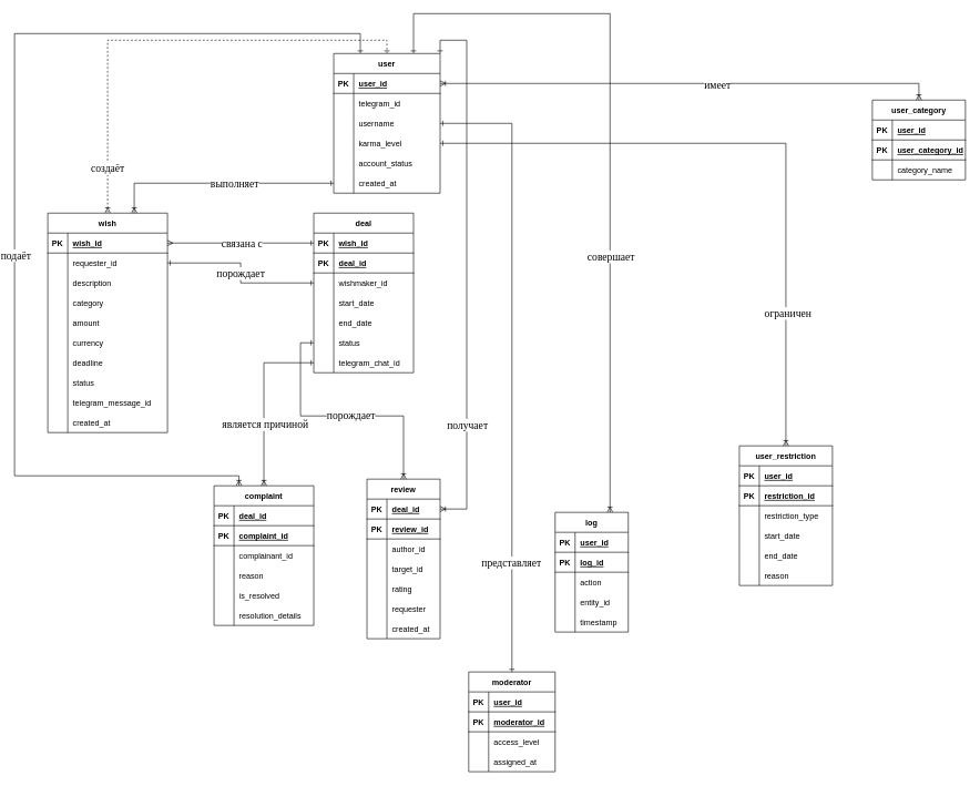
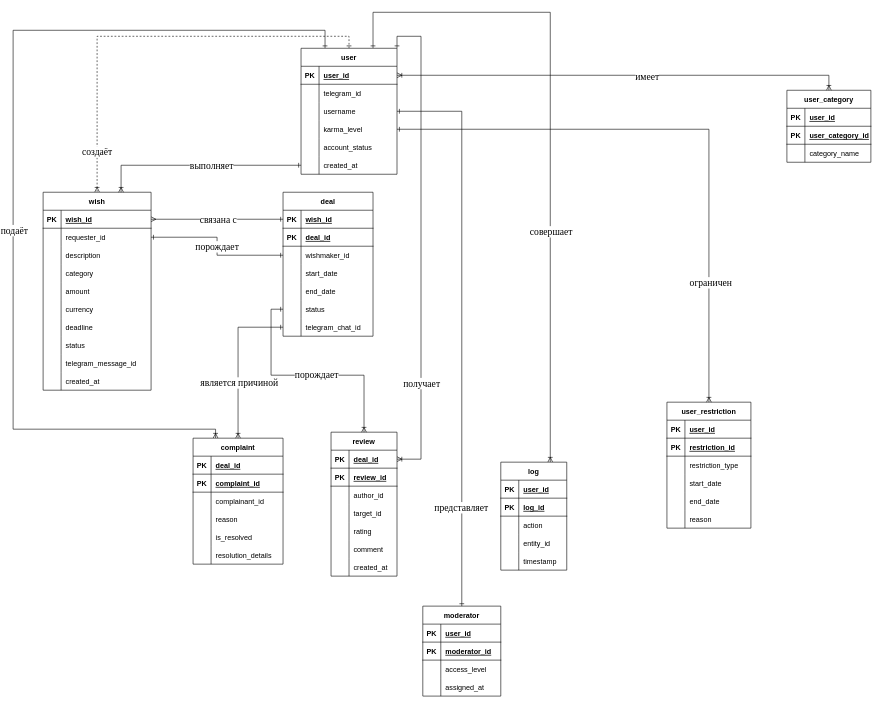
- <mxCell id="119" value="requester" style="shape=partialRectangle;overflow=hidden;connectable=0;fillColor=none;align=left;strokeColor=inherit;top=0;left=0;bottom=0;right=0;spacingLeft=6;" vertex="1" parent="117"><mxGeometry x="30" width="80" height="30" as="geometry"><mxRectangle width="80" height="30" as="alternateBounds" /></mxGeometry></mxCell>
+ <mxCell id="119" value="comment" style="shape=partialRectangle;overflow=hidden;connectable=0;fillColor=none;align=left;strokeColor=inherit;top=0;left=0;bottom=0;right=0;spacingLeft=6;" vertex="1" parent="117"><mxGeometry x="30" width="80" height="30" as="geometry"><mxRectangle width="80" height="30" as="alternateBounds" /></mxGeometry></mxCell>
